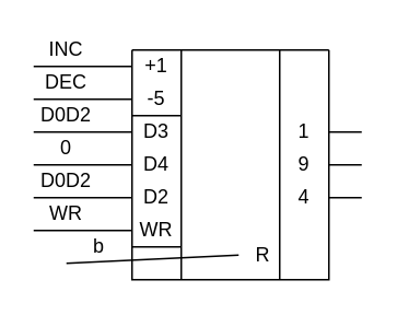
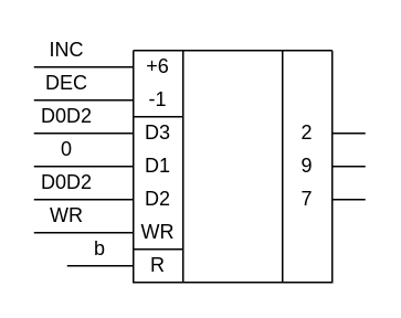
- <mxCell id="3" value="+1" style="text;html=1;strokeColor=none;fillColor=none;align=center;verticalAlign=middle;whiteSpace=wrap;rounded=0;" vertex="1" parent="2"><mxGeometry width="30" height="20" as="geometry" /></mxCell>
+ <mxCell id="3" value="+6" style="text;html=1;strokeColor=none;fillColor=none;align=center;verticalAlign=middle;whiteSpace=wrap;rounded=0;" vertex="1" parent="2"><mxGeometry width="30" height="20" as="geometry" /></mxCell>
- <mxCell id="5" value="-5" style="text;html=1;strokeColor=none;fillColor=none;align=center;verticalAlign=middle;whiteSpace=wrap;rounded=0;" vertex="1" parent="2"><mxGeometry y="20" width="30" height="20" as="geometry" /></mxCell>
+ <mxCell id="5" value="-1" style="text;html=1;strokeColor=none;fillColor=none;align=center;verticalAlign=middle;whiteSpace=wrap;rounded=0;" vertex="1" parent="2"><mxGeometry y="20" width="30" height="20" as="geometry" /></mxCell>
- <mxCell id="12" value="1" style="text;html=1;strokeColor=none;fillColor=none;align=center;verticalAlign=middle;whiteSpace=wrap;rounded=0;" vertex="1" parent="2"><mxGeometry x="90" y="40" width="30" height="20" as="geometry" /></mxCell>
+ <mxCell id="12" value="2" style="text;html=1;strokeColor=none;fillColor=none;align=center;verticalAlign=middle;whiteSpace=wrap;rounded=0;" vertex="1" parent="2"><mxGeometry x="90" y="40" width="30" height="20" as="geometry" /></mxCell>
- <mxCell id="7" value="D4" style="text;html=1;strokeColor=none;fillColor=none;align=center;verticalAlign=middle;whiteSpace=wrap;rounded=0;" vertex="1" parent="2"><mxGeometry y="60" width="30" height="20" as="geometry" /></mxCell>
+ <mxCell id="7" value="D1" style="text;html=1;strokeColor=none;fillColor=none;align=center;verticalAlign=middle;whiteSpace=wrap;rounded=0;" vertex="1" parent="2"><mxGeometry y="60" width="30" height="20" as="geometry" /></mxCell>
- <mxCell id="14" value="4" style="text;html=1;strokeColor=none;fillColor=none;align=center;verticalAlign=middle;whiteSpace=wrap;rounded=0;" vertex="1" parent="2"><mxGeometry x="90" y="80" width="30" height="20" as="geometry" /></mxCell>
+ <mxCell id="14" value="7" style="text;html=1;strokeColor=none;fillColor=none;align=center;verticalAlign=middle;whiteSpace=wrap;rounded=0;" vertex="1" parent="2"><mxGeometry x="90" y="80" width="30" height="20" as="geometry" /></mxCell>
- <mxCell id="11" value="R" style="text;html=1;strokeColor=none;fillColor=none;align=center;verticalAlign=middle;whiteSpace=wrap;rounded=0;" vertex="1" parent="2"><mxGeometry x="65" y="115" width="30" height="20" as="geometry" /></mxCell>
+ <mxCell id="11" value="R" style="text;html=1;strokeColor=none;fillColor=none;align=center;verticalAlign=middle;whiteSpace=wrap;rounded=0;" vertex="1" parent="2"><mxGeometry y="120" width="30" height="20" as="geometry" /></mxCell>
